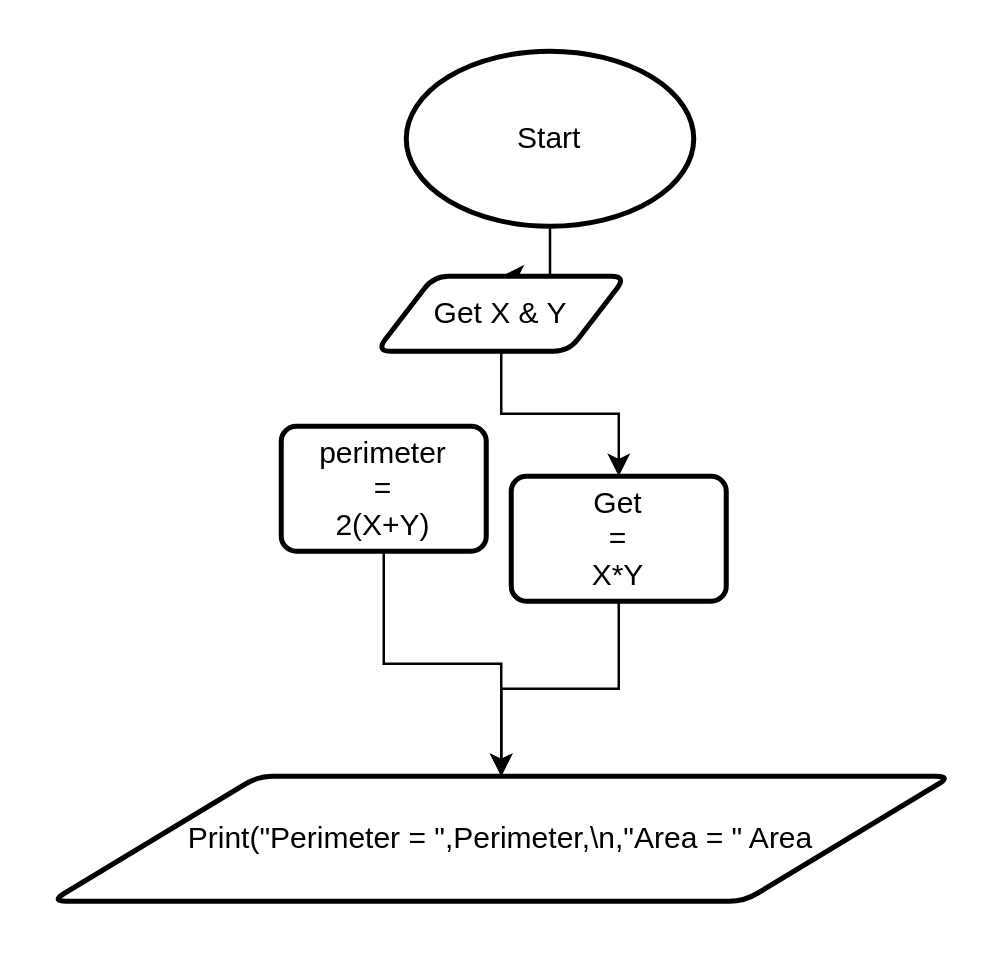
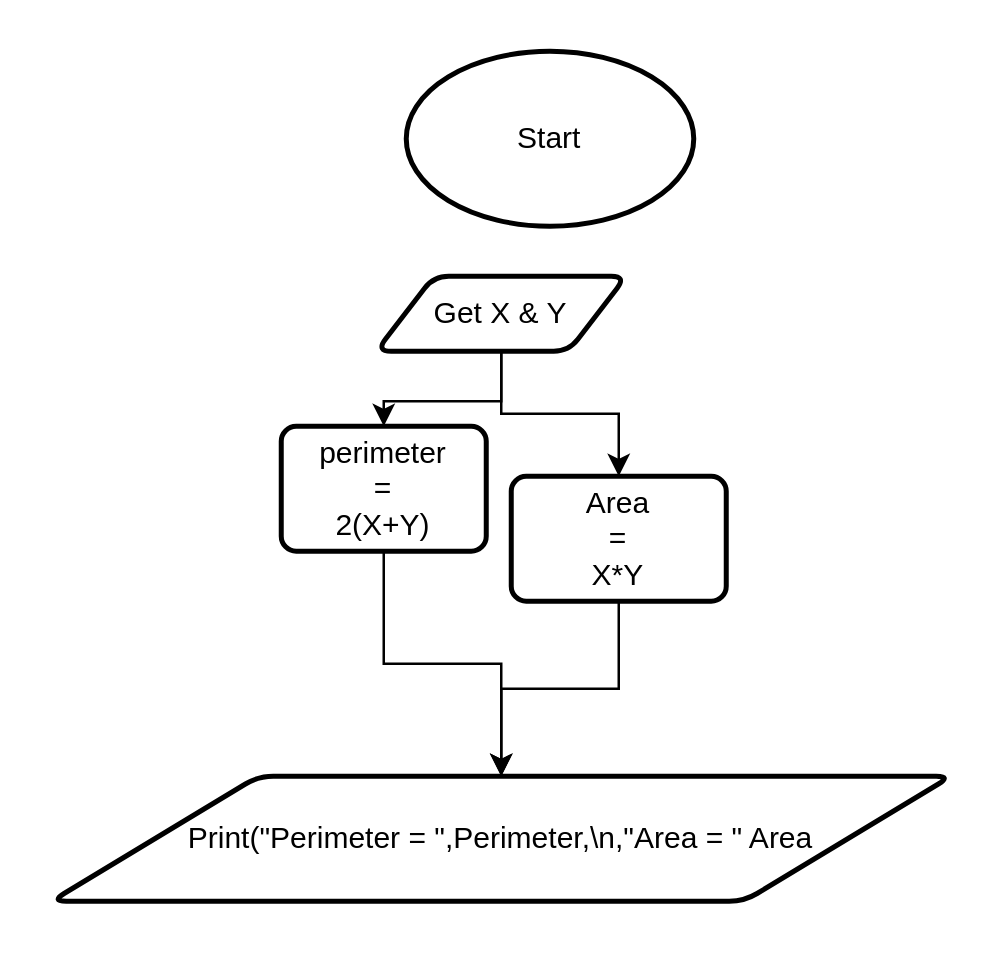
- <mxCell id="2" value="" style="edgeStyle=orthogonalEdgeStyle;rounded=0;orthogonalLoop=1;jettySize=auto;html=1;" edge="1" parent="1" source="3" target="6"><mxGeometry relative="1" as="geometry" /></mxCell>
+ <mxCell id="4" value="" style="edgeStyle=orthogonalEdgeStyle;rounded=0;orthogonalLoop=1;jettySize=auto;html=1;" edge="1" parent="1" source="6" target="8"><mxGeometry relative="1" as="geometry" /></mxCell>
- <mxCell id="10" value="Get&lt;br&gt;=&lt;br&gt;X*Y" style="whiteSpace=wrap;html=1;rounded=1;strokeWidth=2;arcSize=12;" vertex="1" parent="1"><mxGeometry x="204" y="190" width="86" height="50" as="geometry" /></mxCell>
+ <mxCell id="10" value="Area&lt;br&gt;=&lt;br&gt;X*Y" style="whiteSpace=wrap;html=1;rounded=1;strokeWidth=2;arcSize=12;" vertex="1" parent="1"><mxGeometry x="204" y="190" width="86" height="50" as="geometry" /></mxCell>
